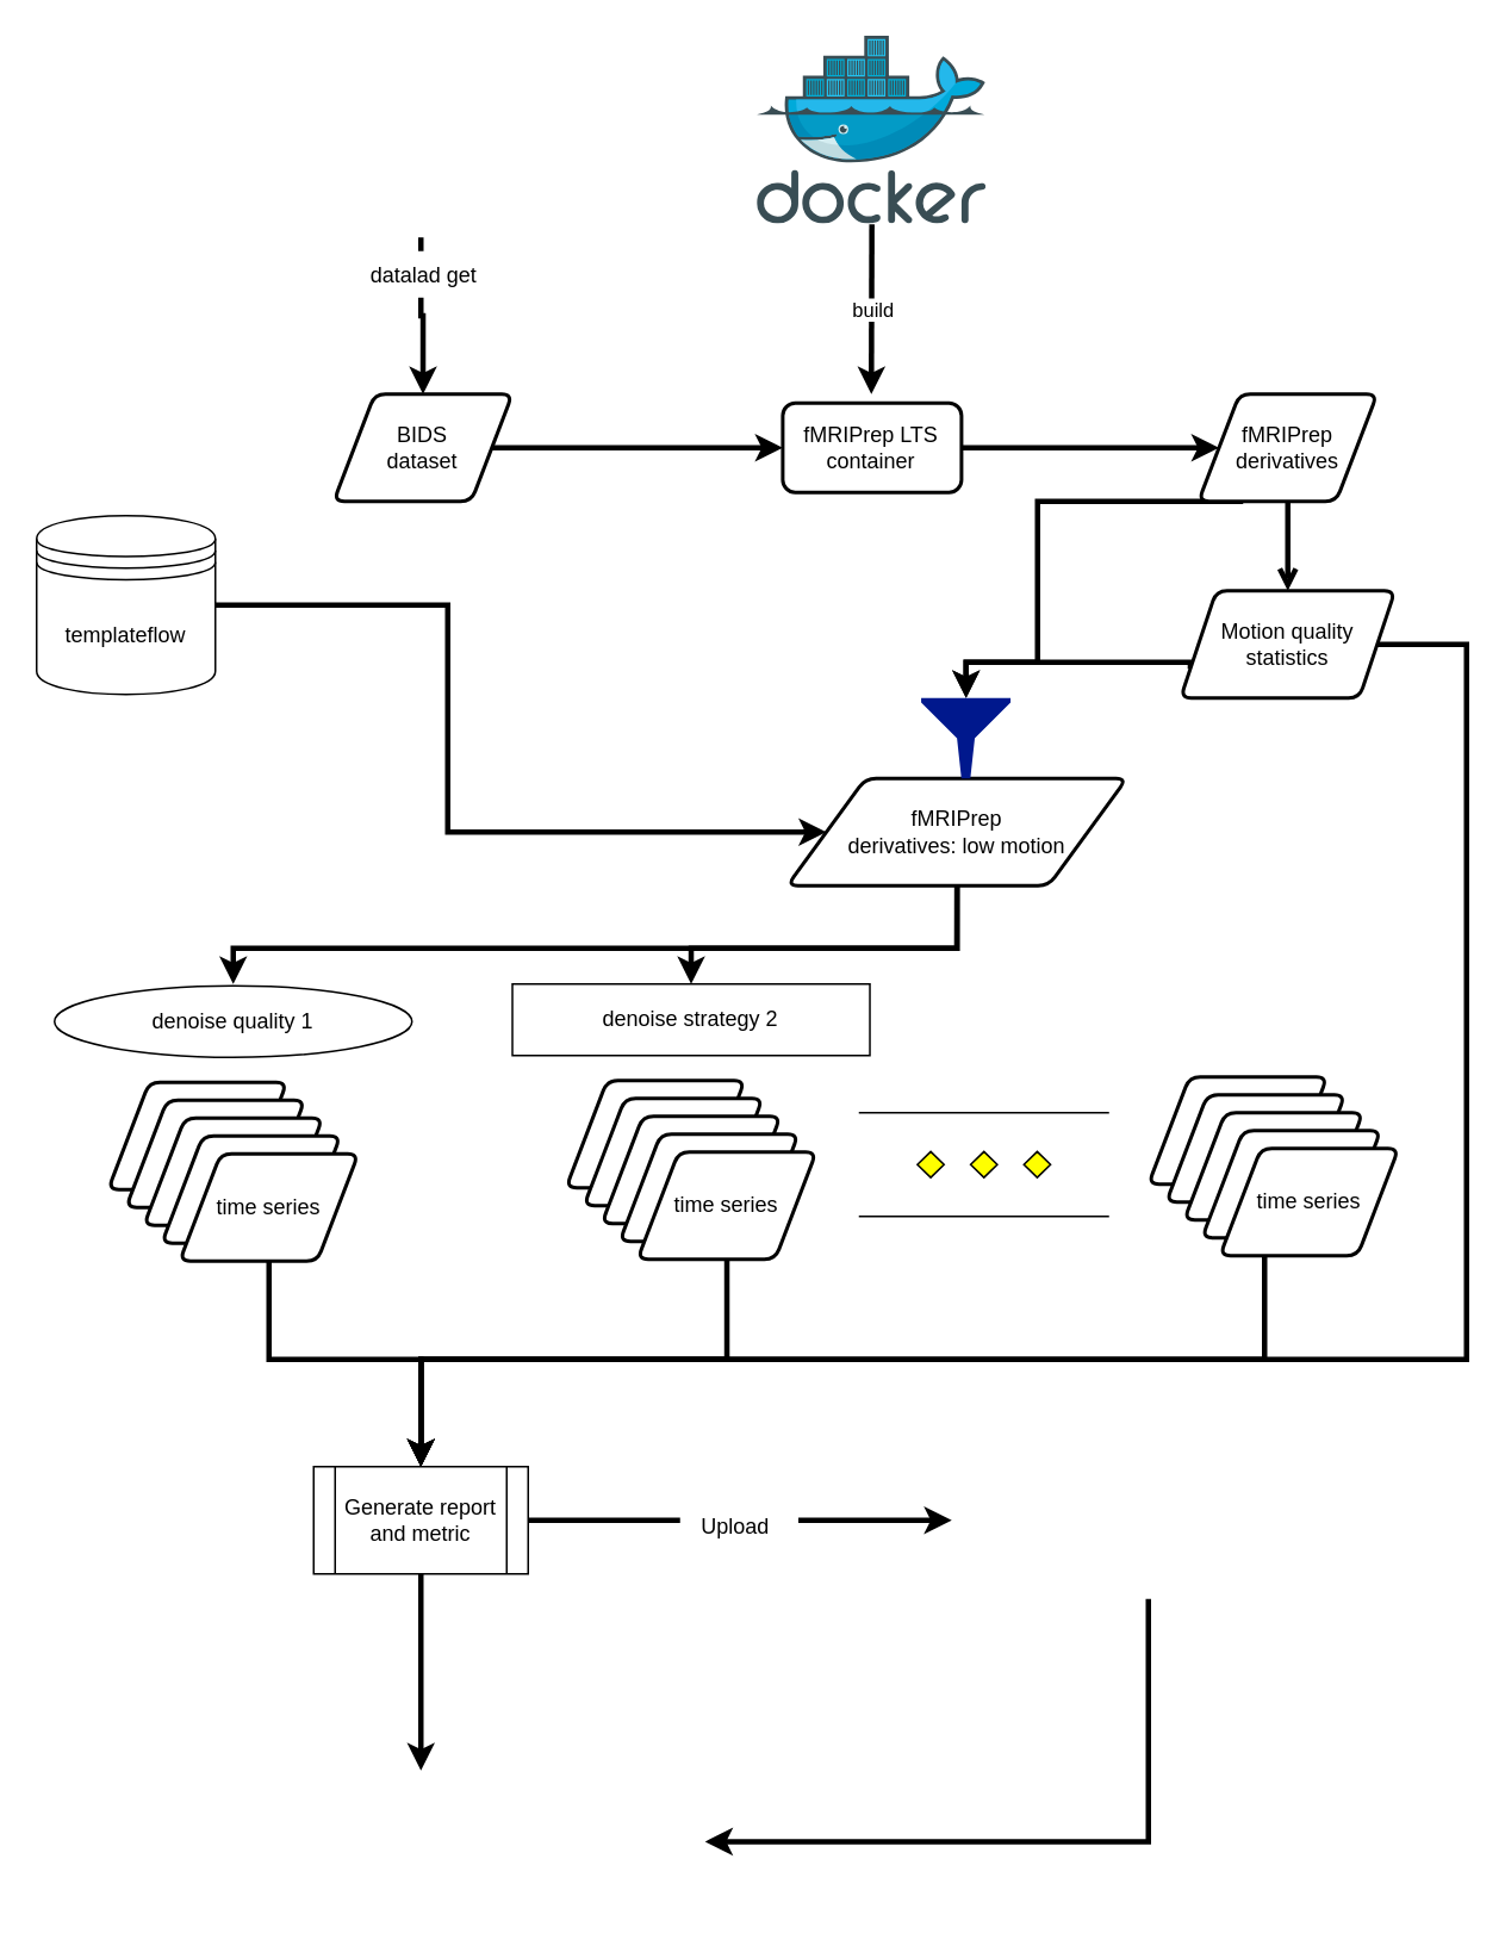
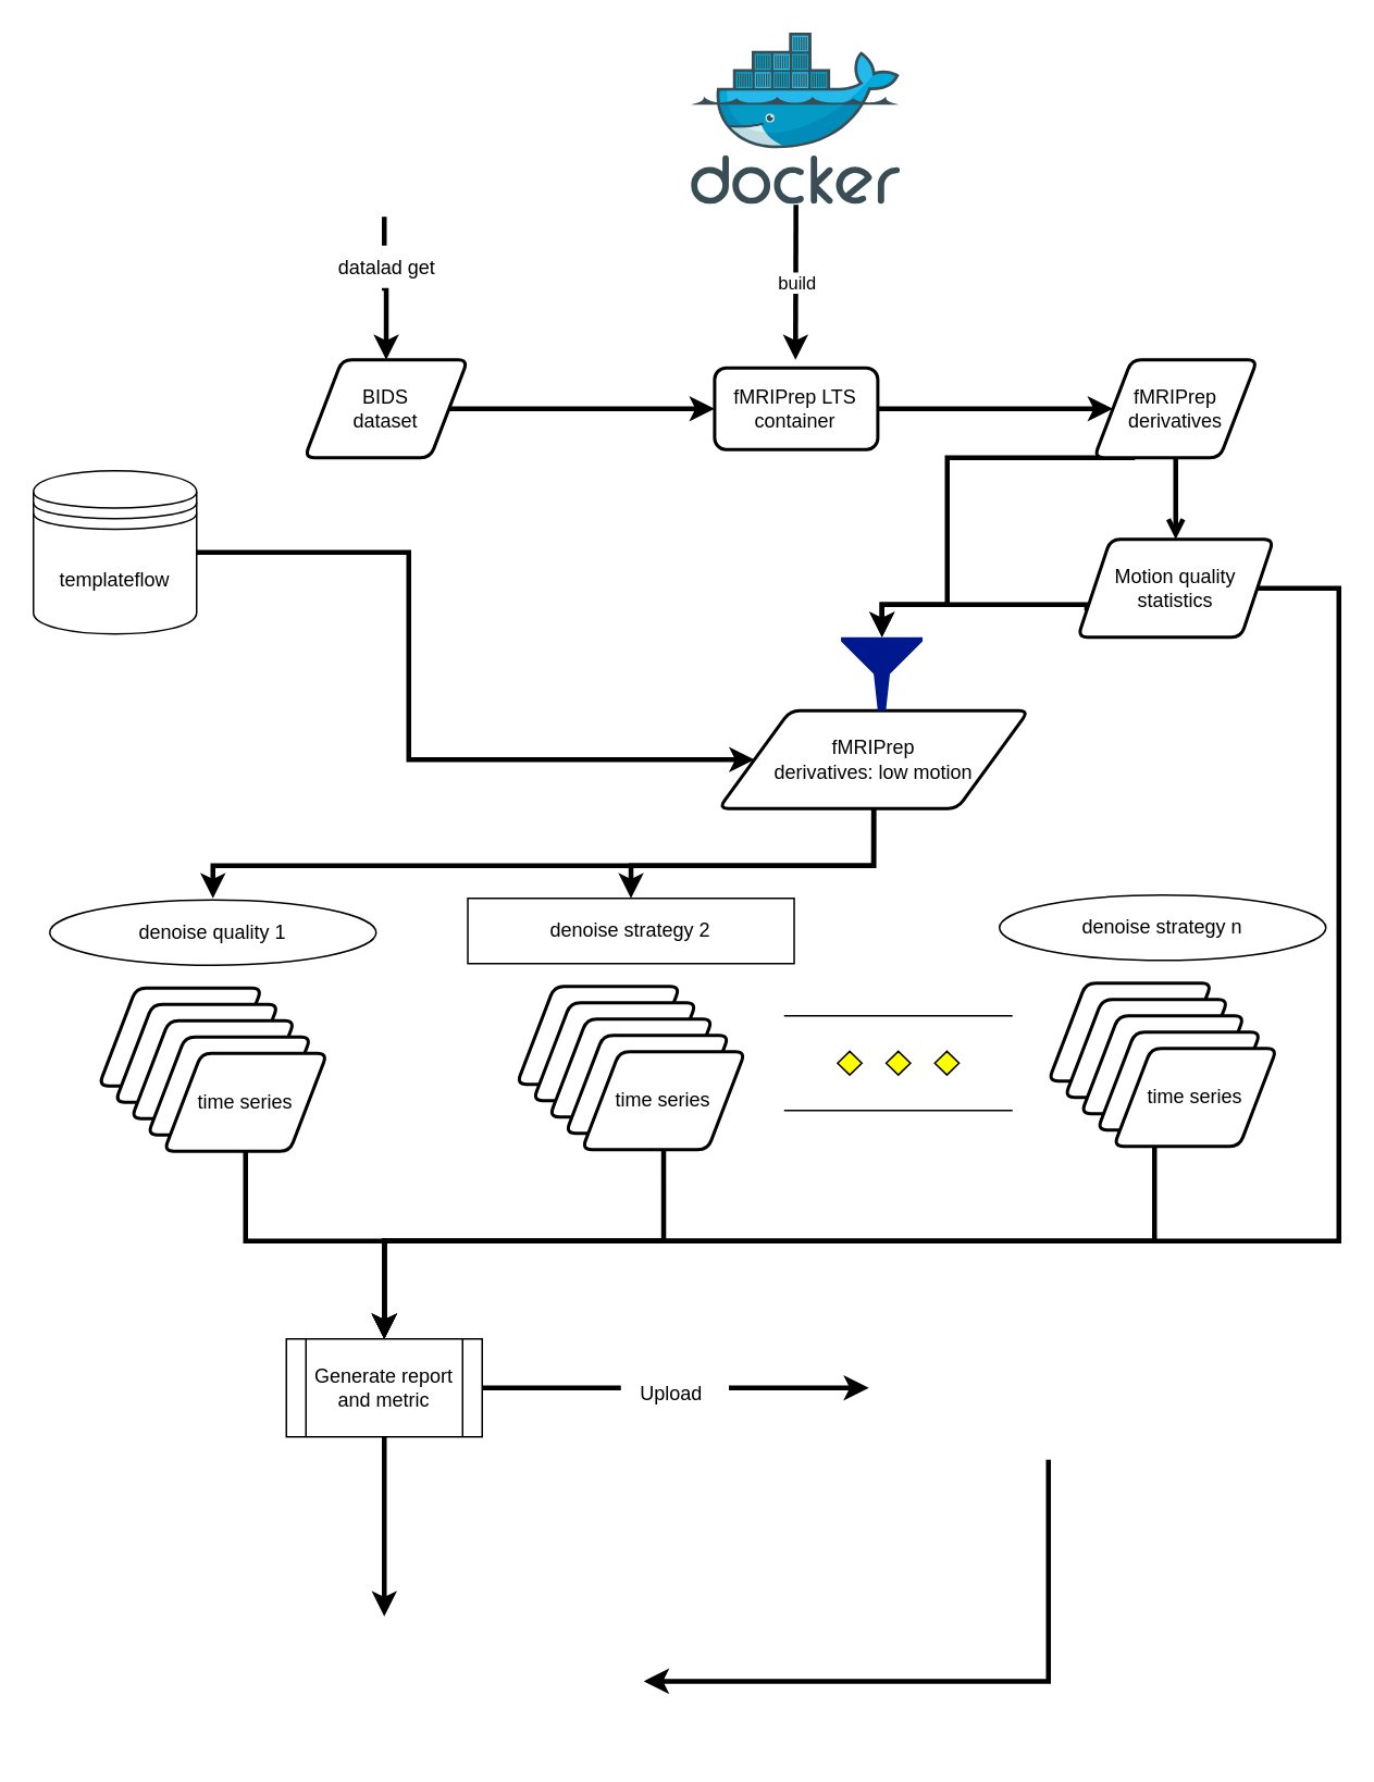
- <mxCell id="17" value="datalad get" style="text;strokeColor=none;fillColor=default;align=left;verticalAlign=top;spacingLeft=4;spacingRight=4;overflow=hidden;rotatable=0;points=[[0,0.5],[1,0.5]];portConstraint=eastwest;fontFamily=Helvetica;" parent="1" vertex="1"><mxGeometry x="201.18" y="140" width="70" height="26" as="geometry" /></mxCell>
+ <mxCell id="17" value="datalad get" style="text;strokeColor=none;fillColor=default;align=left;verticalAlign=top;spacingLeft=4;spacingRight=4;overflow=hidden;rotatable=0;points=[[0,0.5],[1,0.5]];portConstraint=eastwest;fontFamily=Helvetica;" parent="1" vertex="1"><mxGeometry x="201.18" y="150" width="70" height="26" as="geometry" /></mxCell>
+ <mxCell id="48" value="denoise strategy n" style="ellipse;whiteSpace=wrap;html=1;align=center;fontFamily=Helvetica;fillColor=default;" parent="1" vertex="1"><mxGeometry x="612" y="548" width="200" height="40" as="geometry" /></mxCell>
